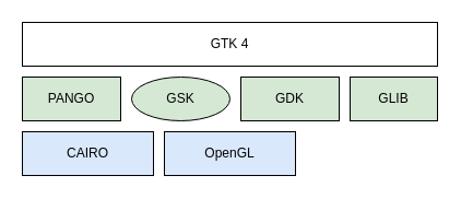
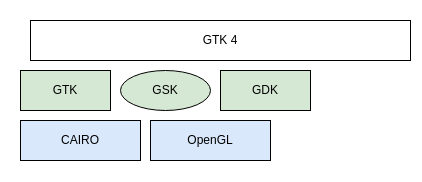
- <mxCell id="8" value="GTK 4" style="rounded=0;whiteSpace=wrap;html=1;strokeColor=default;" vertex="1" parent="1"><mxGeometry x="20" y="20" width="380" height="40" as="geometry" /></mxCell>
+ <mxCell id="8" value="GTK 4" style="rounded=0;whiteSpace=wrap;html=1;strokeColor=default;" vertex="1" parent="1"><mxGeometry x="30" y="20" width="380" height="40" as="geometry" /></mxCell>
- <mxCell id="4" value="PANGO" style="rounded=0;whiteSpace=wrap;html=1;fillColor=#d5e8d4;strokeColor=default;" vertex="1" parent="1"><mxGeometry x="20" y="70" width="90" height="40" as="geometry" /></mxCell>
+ <mxCell id="4" value="GTK" style="rounded=0;whiteSpace=wrap;html=1;fillColor=#d5e8d4;strokeColor=default;" vertex="1" parent="1"><mxGeometry x="20" y="70" width="90" height="40" as="geometry" /></mxCell>
- <mxCell id="7" value="GLIB" style="rounded=0;whiteSpace=wrap;html=1;fillColor=#d5e8d4;strokeColor=default;" vertex="1" parent="1"><mxGeometry x="320" y="70" width="80" height="40" as="geometry" /></mxCell>
